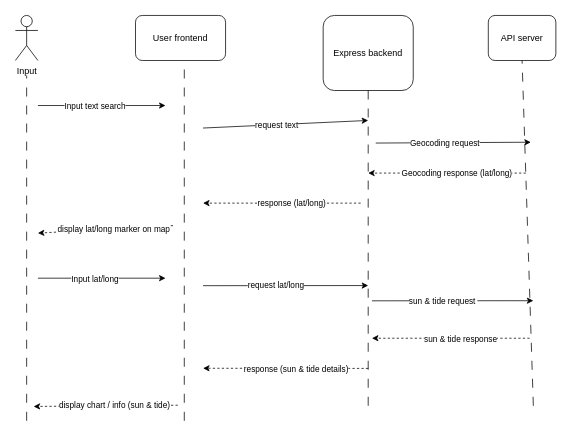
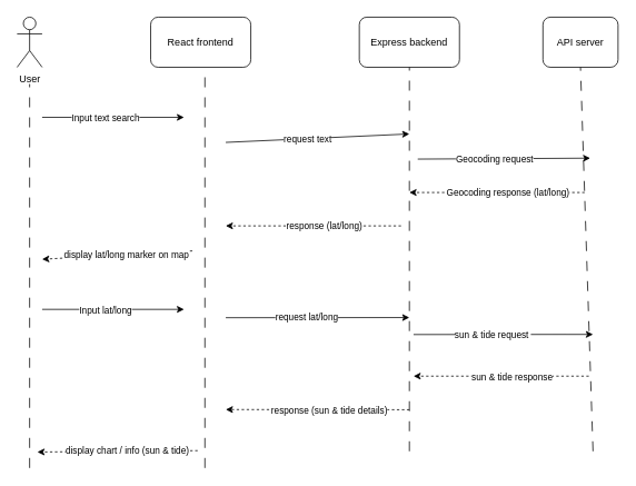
- <mxCell id="3" value="User frontend" style="rounded=1;whiteSpace=wrap;html=1;" parent="1" vertex="1"><mxGeometry x="180" y="20" width="120" height="60" as="geometry" /></mxCell>
+ <mxCell id="3" value="React frontend" style="rounded=1;whiteSpace=wrap;html=1;" parent="1" vertex="1"><mxGeometry x="180" y="20" width="120" height="60" as="geometry" /></mxCell>
- <mxCell id="4" value="Express backend" style="rounded=1;whiteSpace=wrap;html=1;" parent="1" vertex="1"><mxGeometry x="430" y="20" width="120" height="100" as="geometry" /></mxCell>
+ <mxCell id="4" value="Express backend" style="rounded=1;whiteSpace=wrap;html=1;" parent="1" vertex="1"><mxGeometry x="430" y="20" width="120" height="60" as="geometry" /></mxCell>
- <mxCell id="2" value="Input" style="shape=umlActor;verticalLabelPosition=bottom;verticalAlign=top;html=1;outlineConnect=0;" parent="1" vertex="1"><mxGeometry x="20" y="20" width="30" height="60" as="geometry" /></mxCell>
+ <mxCell id="2" value="User" style="shape=umlActor;verticalLabelPosition=bottom;verticalAlign=top;html=1;outlineConnect=0;" parent="1" vertex="1"><mxGeometry x="20" y="20" width="30" height="60" as="geometry" /></mxCell>
